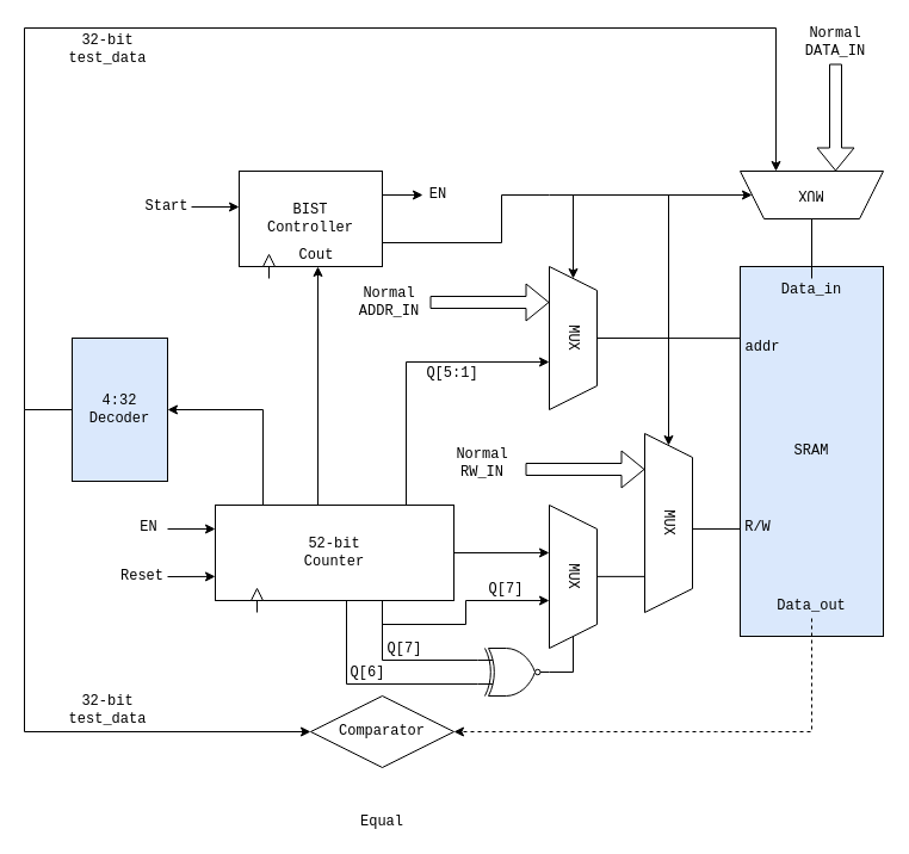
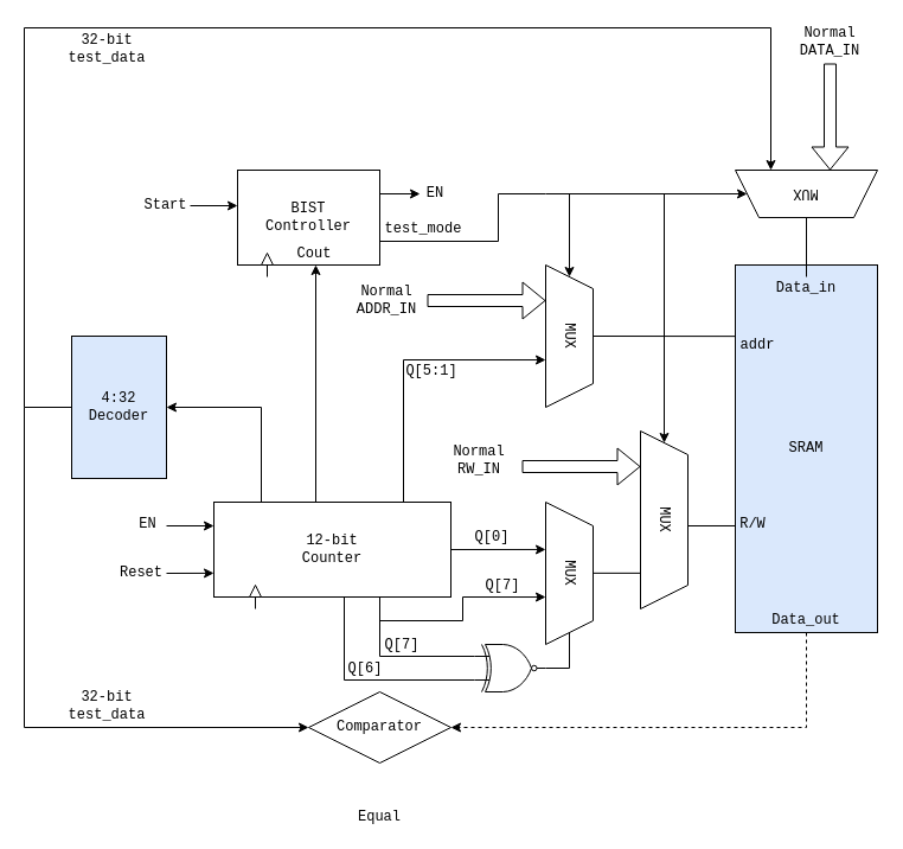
+ <mxCell id="62" value="test_mode" style="text;html=1;align=center;verticalAlign=middle;whiteSpace=wrap;rounded=0;fontFamily=Courier New;" vertex="1" parent="1"><mxGeometry x="332" y="183" width="50" height="20" as="geometry" /></mxCell>
- <mxCell id="17" value="Q[5:1]" style="text;html=1;align=center;verticalAlign=middle;whiteSpace=wrap;rounded=0;fontFamily=Courier New;" vertex="1" parent="1"><mxGeometry x="359" y="303" width="40" height="20" as="geometry" /></mxCell>
+ <mxCell id="17" value="Q[5:1]" style="text;html=1;align=center;verticalAlign=middle;whiteSpace=wrap;rounded=0;fontFamily=Courier New;" vertex="1" parent="1"><mxGeometry x="344" y="303" width="40" height="20" as="geometry" /></mxCell>
+ <mxCell id="24" value="Q[0]" style="text;html=1;align=center;verticalAlign=middle;whiteSpace=wrap;rounded=0;fontFamily=Courier New;" vertex="1" parent="1"><mxGeometry x="400" y="443" width="30" height="20" as="geometry" /></mxCell>
- <mxCell id="2" value="52-bit &lt;br&gt;Counter" style="rounded=0;whiteSpace=wrap;html=1;fontFamily=Courier New;" vertex="1" parent="1"><mxGeometry x="180" y="423" width="200" height="80" as="geometry" /></mxCell>
+ <mxCell id="2" value="12-bit &lt;br&gt;Counter" style="rounded=0;whiteSpace=wrap;html=1;fontFamily=Courier New;" vertex="1" parent="1"><mxGeometry x="180" y="423" width="200" height="80" as="geometry" /></mxCell>
- <mxCell id="16" value="Data_out" style="text;html=1;align=center;verticalAlign=middle;whiteSpace=wrap;rounded=0;fontFamily=Courier New;" vertex="1" parent="1"><mxGeometry x="650" y="498" width="60" height="20" as="geometry" /></mxCell>
+ <mxCell id="16" value="Data_out" style="text;html=1;align=center;verticalAlign=middle;whiteSpace=wrap;rounded=0;fontFamily=Courier New;" vertex="1" parent="1"><mxGeometry x="650" y="513" width="60" height="20" as="geometry" /></mxCell>
